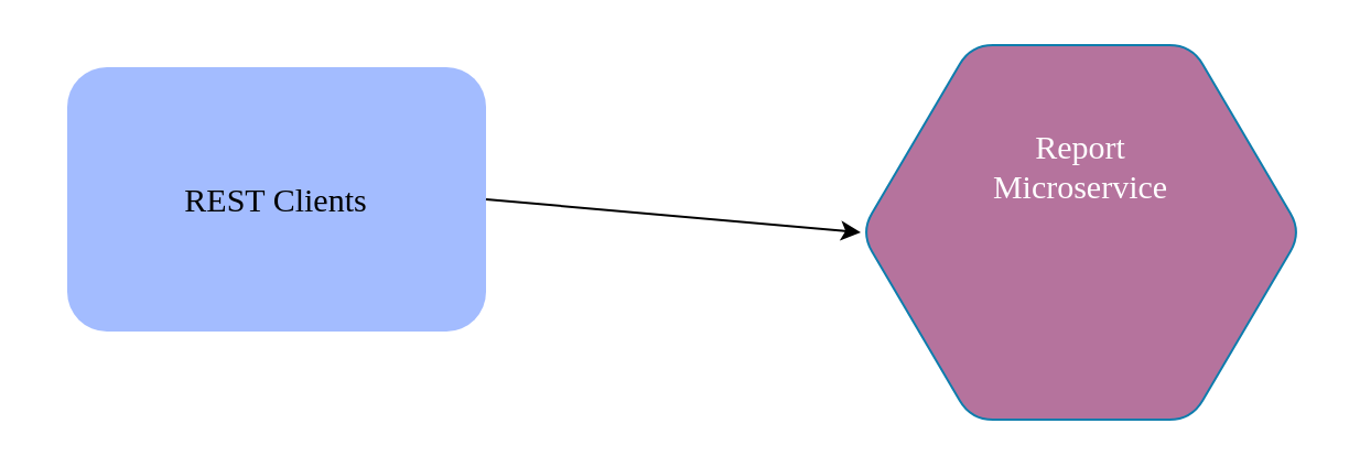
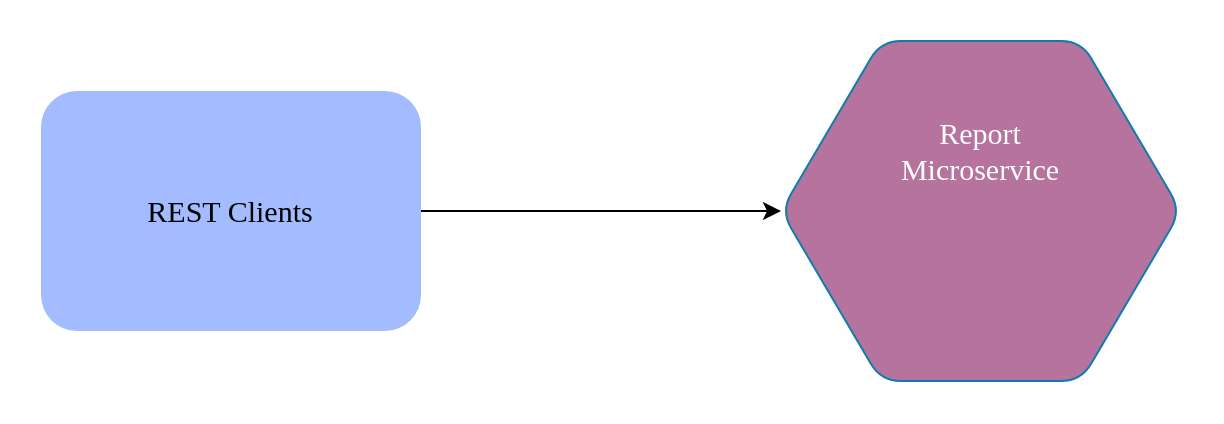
- <mxCell id="2" value="&lt;p style=&quot;font-size: 15px;&quot;&gt;REST Clients&lt;/p&gt;" style="rounded=1;whiteSpace=wrap;html=1;fillColor=#A3BCFF;fontFamily=Work Sans;fontSource=https%3A%2F%2Ffonts.googleapis.com%2Fcss%3Ffamily%3DWork%2BSans;fontStyle=0;labelBorderColor=none;strokeColor=none;glass=0;sketch=0;gradientColor=none;fontSize=15;" vertex="1" parent="1"><mxGeometry x="30" y="30" width="190" height="120" as="geometry" /></mxCell>
+ <mxCell id="2" value="&lt;p style=&quot;font-size: 15px;&quot;&gt;REST Clients&lt;/p&gt;" style="rounded=1;whiteSpace=wrap;html=1;fillColor=#A3BCFF;fontFamily=Work Sans;fontSource=https%3A%2F%2Ffonts.googleapis.com%2Fcss%3Ffamily%3DWork%2BSans;fontStyle=0;labelBorderColor=none;strokeColor=none;glass=0;sketch=0;gradientColor=none;fontSize=15;" vertex="1" parent="1"><mxGeometry x="20" y="45" width="190" height="120" as="geometry" /></mxCell>
